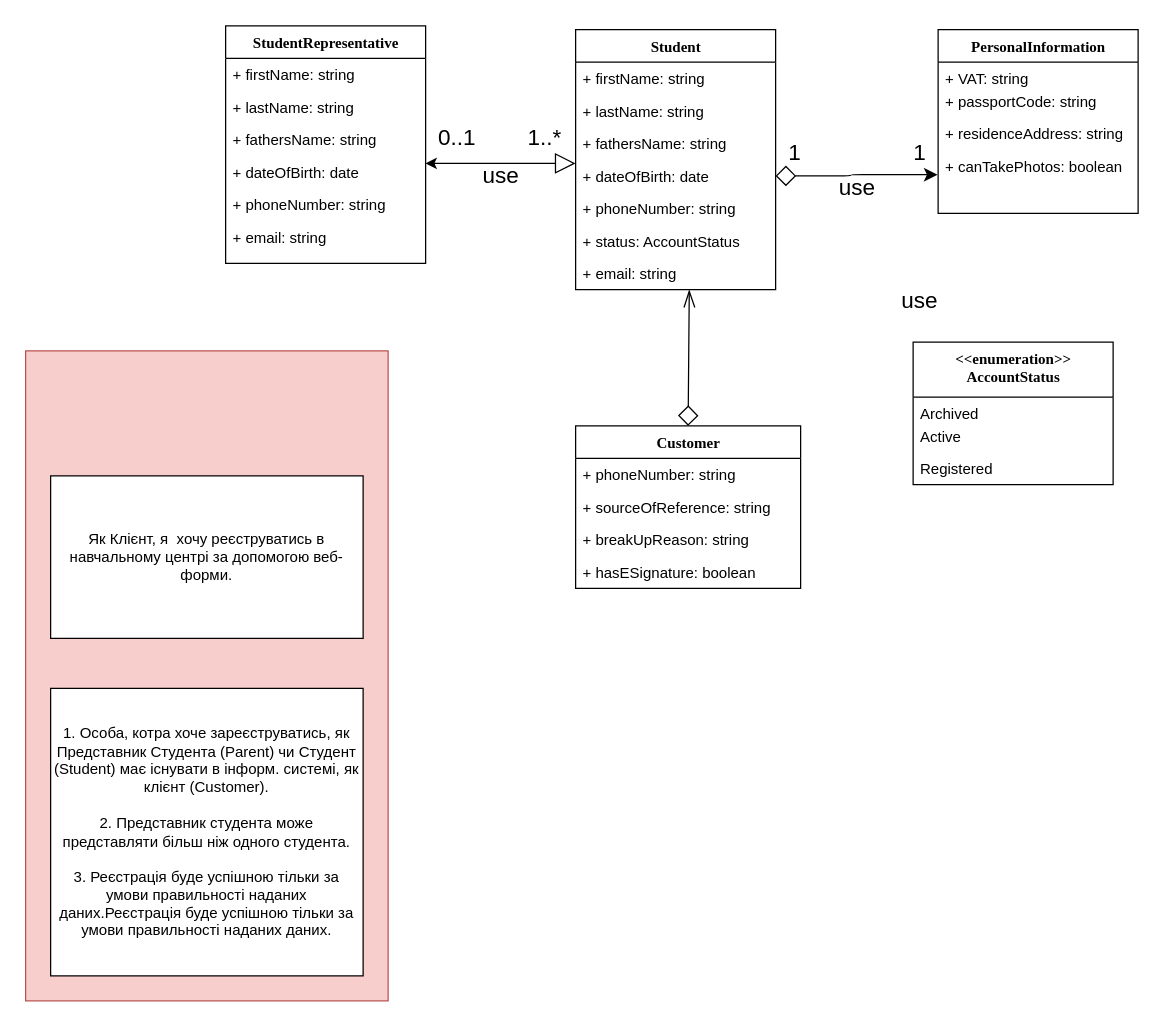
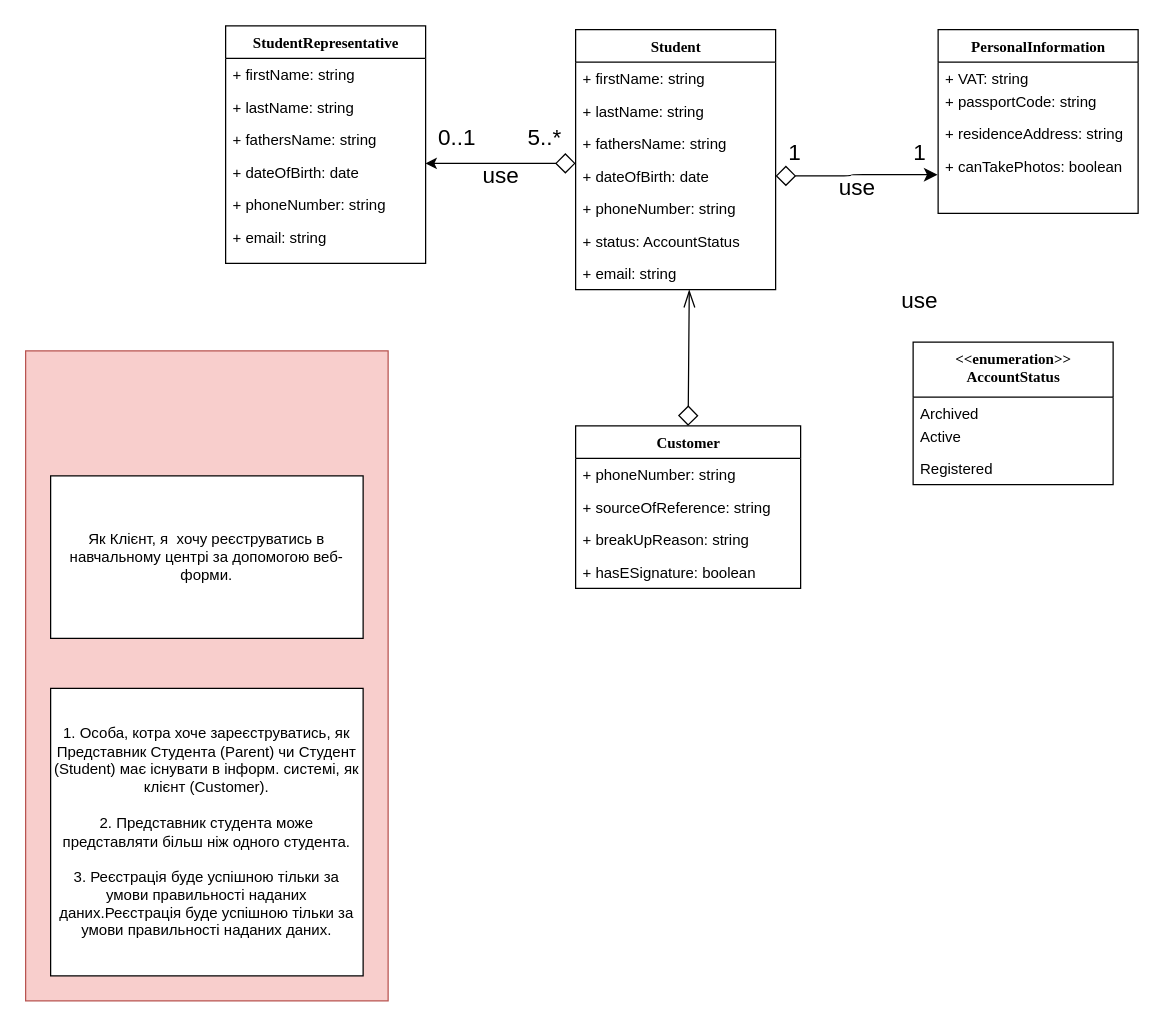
- <mxCell id="34" value="1..*" style="text;html=1;align=center;verticalAlign=middle;resizable=0;points=[];autosize=1;strokeColor=none;fillColor=none;fontSize=18;" parent="1" vertex="1"><mxGeometry x="410" y="90" width="50" height="40" as="geometry" /></mxCell>
+ <mxCell id="34" value="5..*" style="text;html=1;align=center;verticalAlign=middle;resizable=0;points=[];autosize=1;strokeColor=none;fillColor=none;fontSize=18;" parent="1" vertex="1"><mxGeometry x="410" y="90" width="50" height="40" as="geometry" /></mxCell>
- <mxCell id="8" style="edgeStyle=elbowEdgeStyle;html=1;labelBackgroundColor=none;startFill=1;endArrow=block;endFill=0;fontFamily=Verdana;fontSize=12;elbow=vertical;endSize=14;startArrow=classic;" parent="1" source="9" target="16" edge="1"><mxGeometry relative="1" as="geometry"><Array as="points"><mxPoint x="400" y="130" /></Array></mxGeometry></mxCell>
+ <mxCell id="8" style="edgeStyle=elbowEdgeStyle;html=1;labelBackgroundColor=none;startFill=1;endArrow=diamond;endFill=0;fontFamily=Verdana;fontSize=12;elbow=vertical;endSize=14;startArrow=classic;" parent="1" source="9" target="16" edge="1"><mxGeometry relative="1" as="geometry"><Array as="points"><mxPoint x="400" y="130" /></Array></mxGeometry></mxCell>
